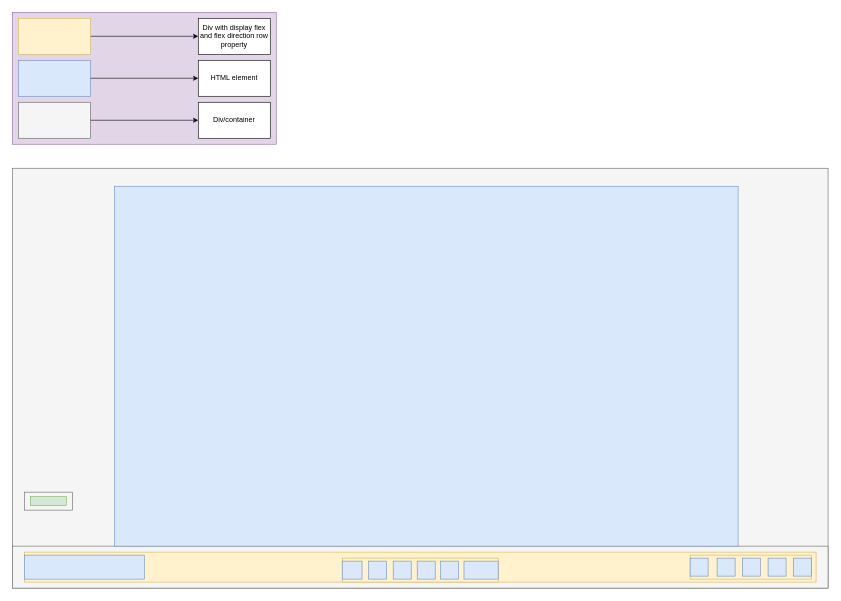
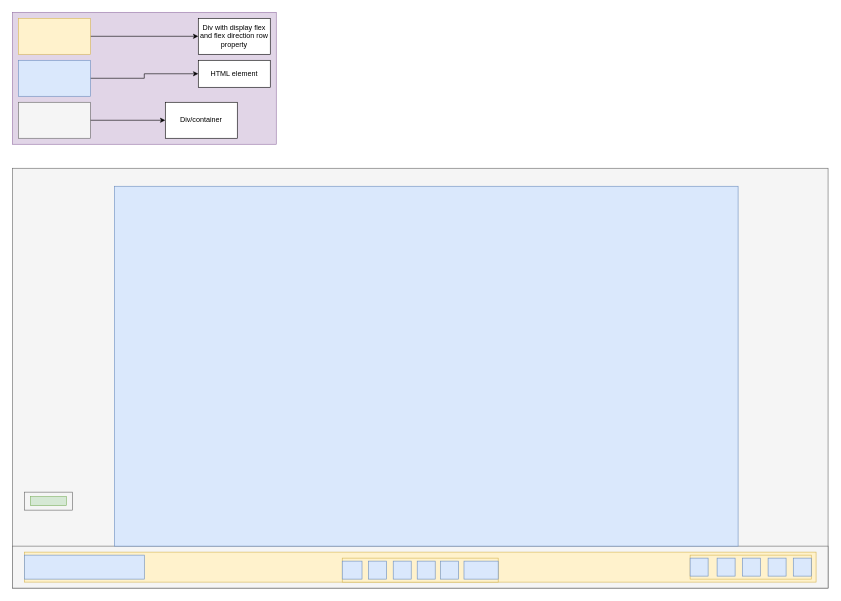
- <mxCell id="28" value="HTML element" style="rounded=0;whiteSpace=wrap;html=1;" vertex="1" parent="1"><mxGeometry x="330" y="100" width="120" height="60" as="geometry" /></mxCell>
+ <mxCell id="28" value="HTML element" style="rounded=0;whiteSpace=wrap;html=1;" vertex="1" parent="1"><mxGeometry x="330" y="100" width="120" height="45" as="geometry" /></mxCell>
- <mxCell id="25" value="Div/container" style="rounded=0;whiteSpace=wrap;html=1;" vertex="1" parent="1"><mxGeometry x="330" y="170" width="120" height="60" as="geometry" /></mxCell>
+ <mxCell id="25" value="Div/container" style="rounded=0;whiteSpace=wrap;html=1;" vertex="1" parent="1"><mxGeometry x="275" y="170" width="120" height="60" as="geometry" /></mxCell>
